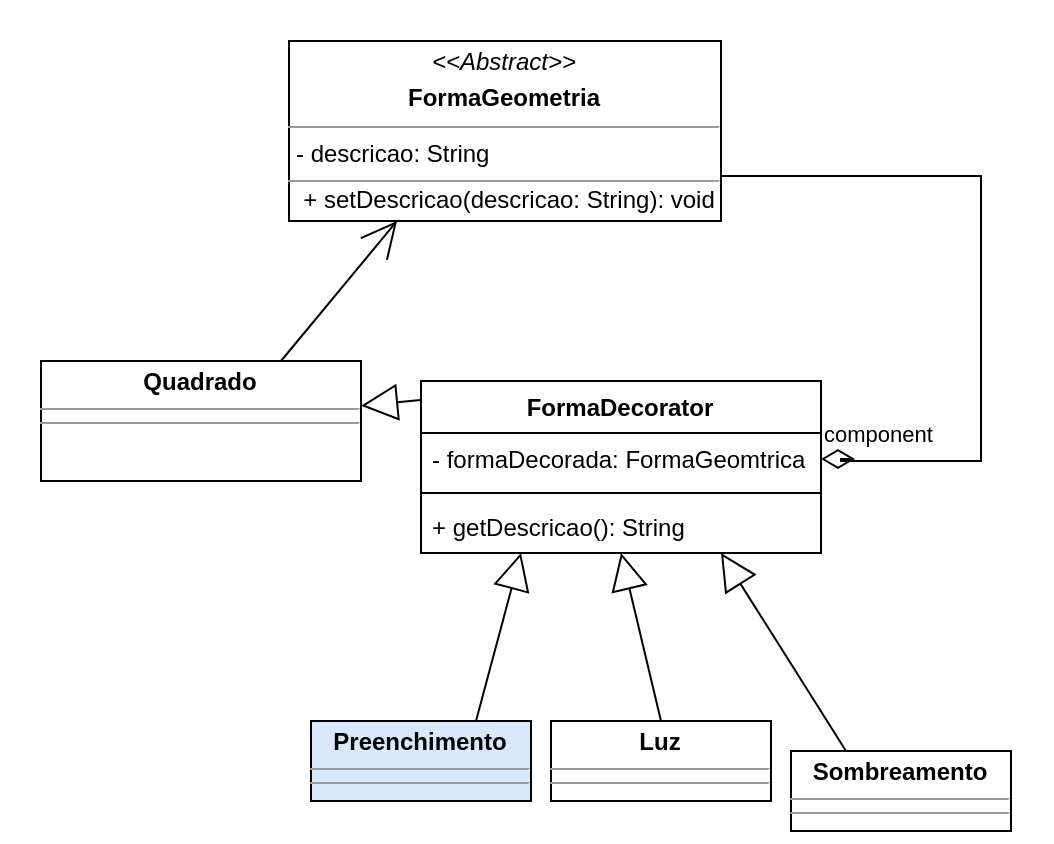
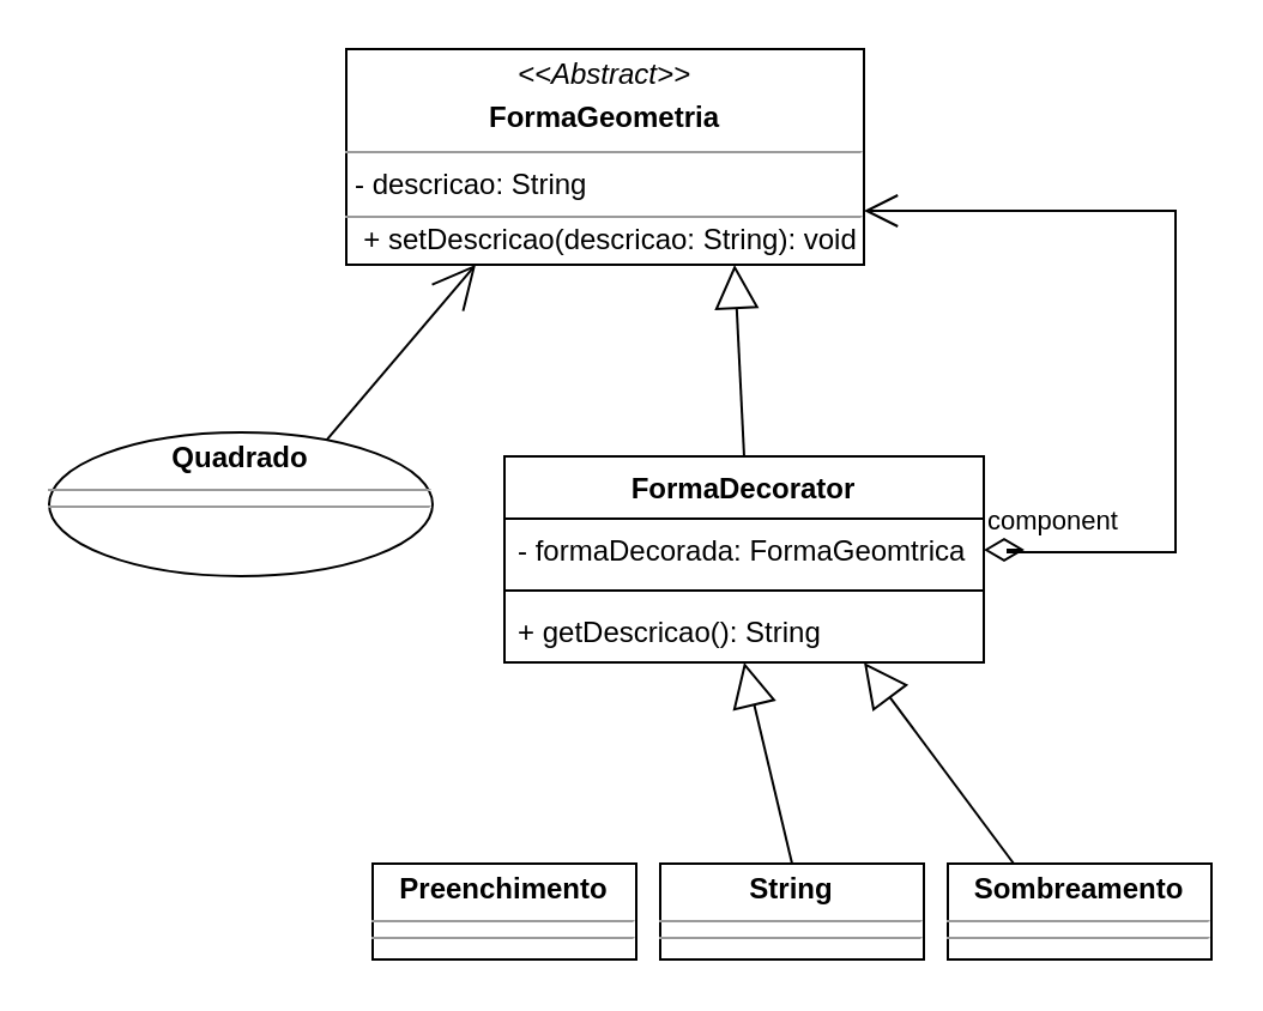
- <mxCell id="5" value="component" style="endArrow=none;html=1;endSize=12;startArrow=diamondThin;startSize=14;startFill=0;edgeStyle=orthogonalEdgeStyle;align=left;verticalAlign=bottom;rounded=0;exitX=1;exitY=0.5;exitDx=0;exitDy=0;entryX=1;entryY=0.75;entryDx=0;entryDy=0;" edge="1" parent="1" source="15" target="12"><mxGeometry x="-1" y="3" relative="1" as="geometry"><mxPoint x="440" y="245" as="sourcePoint" /><mxPoint x="390" y="110" as="targetPoint" /><Array as="points"><mxPoint x="420" y="229" /><mxPoint x="490" y="230" /><mxPoint x="490" y="87" /></Array></mxGeometry></mxCell>
+ <mxCell id="5" value="component" style="endArrow=open;html=1;endSize=12;startArrow=diamondThin;startSize=14;startFill=0;edgeStyle=orthogonalEdgeStyle;align=left;verticalAlign=bottom;rounded=0;exitX=1;exitY=0.5;exitDx=0;exitDy=0;entryX=1;entryY=0.75;entryDx=0;entryDy=0;" edge="1" parent="1" source="15" target="12"><mxGeometry x="-1" y="3" relative="1" as="geometry"><mxPoint x="440" y="245" as="sourcePoint" /><mxPoint x="390" y="110" as="targetPoint" /><Array as="points"><mxPoint x="420" y="229" /><mxPoint x="490" y="230" /><mxPoint x="490" y="87" /></Array></mxGeometry></mxCell>
- <mxCell id="4" value="" style="endArrow=block;endSize=16;endFill=0;html=1;rounded=0;exitX=0.5;exitY=0;exitDx=0;exitDy=0;" edge="1" parent="1" source="14" target="2"><mxGeometry width="160" relative="1" as="geometry"><mxPoint x="320" y="190" as="sourcePoint" /><mxPoint x="270" y="110" as="targetPoint" /></mxGeometry></mxCell>
+ <mxCell id="4" value="" style="endArrow=block;endSize=16;endFill=0;html=1;rounded=0;exitX=0.5;exitY=0;exitDx=0;exitDy=0;entryX=0.75;entryY=1;entryDx=0;entryDy=0;" edge="1" parent="1" source="14" target="12"><mxGeometry width="160" relative="1" as="geometry"><mxPoint x="320" y="190" as="sourcePoint" /><mxPoint x="270" y="110" as="targetPoint" /></mxGeometry></mxCell>
- <mxCell id="2" value="&lt;p style=&quot;margin: 0px ; margin-top: 4px ; text-align: center&quot;&gt;&lt;b&gt;Quadrado&lt;/b&gt;&lt;/p&gt;&lt;hr size=&quot;1&quot;&gt;&lt;hr size=&quot;1&quot;&gt;&lt;p style=&quot;margin: 0px ; margin-left: 4px&quot;&gt;&lt;br&gt;&lt;/p&gt;" style="verticalAlign=top;align=left;overflow=fill;fontSize=12;fontFamily=Helvetica;html=1;" vertex="1" parent="1"><mxGeometry x="20" y="180" width="160" height="60" as="geometry" /></mxCell>
+ <mxCell id="2" value="&lt;p style=&quot;margin: 0px ; margin-top: 4px ; text-align: center&quot;&gt;&lt;b&gt;Quadrado&lt;/b&gt;&lt;/p&gt;&lt;hr size=&quot;1&quot;&gt;&lt;hr size=&quot;1&quot;&gt;&lt;p style=&quot;margin: 0px ; margin-left: 4px&quot;&gt;&lt;br&gt;&lt;/p&gt;" style="ellipse;verticalAlign=top;align=left;overflow=fill;fontSize=12;fontFamily=Helvetica;html=1;" vertex="1" parent="1"><mxGeometry x="20" y="180" width="160" height="60" as="geometry" /></mxCell>
- <mxCell id="9" value="" style="endArrow=block;endSize=16;endFill=0;html=1;rounded=0;exitX=0.75;exitY=0;exitDx=0;exitDy=0;entryX=0.25;entryY=1;entryDx=0;entryDy=0;" edge="1" parent="1" source="6" target="14"><mxGeometry width="160" relative="1" as="geometry"><mxPoint x="150" y="200" as="sourcePoint" /><mxPoint x="320" y="300" as="targetPoint" /></mxGeometry></mxCell>
- <mxCell id="7" value="&lt;p style=&quot;margin: 0px ; margin-top: 4px ; text-align: center&quot;&gt;&lt;b&gt;Luz&lt;/b&gt;&lt;br&gt;&lt;/p&gt;&lt;hr size=&quot;1&quot;&gt;&lt;hr size=&quot;1&quot;&gt;" style="verticalAlign=top;align=left;overflow=fill;fontSize=12;fontFamily=Helvetica;html=1;" vertex="1" parent="1"><mxGeometry x="275" y="360" width="110" height="40" as="geometry" /></mxCell>
+ <mxCell id="7" value="&lt;p style=&quot;margin: 0px ; margin-top: 4px ; text-align: center&quot;&gt;&lt;b&gt;String&lt;/b&gt;&lt;br&gt;&lt;/p&gt;&lt;hr size=&quot;1&quot;&gt;&lt;hr size=&quot;1&quot;&gt;" style="verticalAlign=top;align=left;overflow=fill;fontSize=12;fontFamily=Helvetica;html=1;" vertex="1" parent="1"><mxGeometry x="275" y="360" width="110" height="40" as="geometry" /></mxCell>
- <mxCell id="6" value="&lt;p style=&quot;margin: 0px ; margin-top: 4px ; text-align: center&quot;&gt;&lt;b&gt;Preenchimento&lt;/b&gt;&lt;br&gt;&lt;/p&gt;&lt;hr size=&quot;1&quot;&gt;&lt;hr size=&quot;1&quot;&gt;" style="verticalAlign=top;align=left;overflow=fill;fontSize=12;fontFamily=Helvetica;html=1;fillColor=#dae8fc;" vertex="1" parent="1"><mxGeometry x="155" y="360" width="110" height="40" as="geometry" /></mxCell>
+ <mxCell id="6" value="&lt;p style=&quot;margin: 0px ; margin-top: 4px ; text-align: center&quot;&gt;&lt;b&gt;Preenchimento&lt;/b&gt;&lt;br&gt;&lt;/p&gt;&lt;hr size=&quot;1&quot;&gt;&lt;hr size=&quot;1&quot;&gt;" style="verticalAlign=top;align=left;overflow=fill;fontSize=12;fontFamily=Helvetica;html=1;" vertex="1" parent="1"><mxGeometry x="155" y="360" width="110" height="40" as="geometry" /></mxCell>
- <mxCell id="8" value="&lt;p style=&quot;margin: 0px ; margin-top: 4px ; text-align: center&quot;&gt;&lt;b&gt;Sombreamento&lt;/b&gt;&lt;br&gt;&lt;/p&gt;&lt;hr size=&quot;1&quot;&gt;&lt;hr size=&quot;1&quot;&gt;" style="verticalAlign=top;align=left;overflow=fill;fontSize=12;fontFamily=Helvetica;html=1;" vertex="1" parent="1"><mxGeometry x="395" y="375" width="110" height="40" as="geometry" /></mxCell>
+ <mxCell id="8" value="&lt;p style=&quot;margin: 0px ; margin-top: 4px ; text-align: center&quot;&gt;&lt;b&gt;Sombreamento&lt;/b&gt;&lt;br&gt;&lt;/p&gt;&lt;hr size=&quot;1&quot;&gt;&lt;hr size=&quot;1&quot;&gt;" style="verticalAlign=top;align=left;overflow=fill;fontSize=12;fontFamily=Helvetica;html=1;" vertex="1" parent="1"><mxGeometry x="395" y="360" width="110" height="40" as="geometry" /></mxCell>
